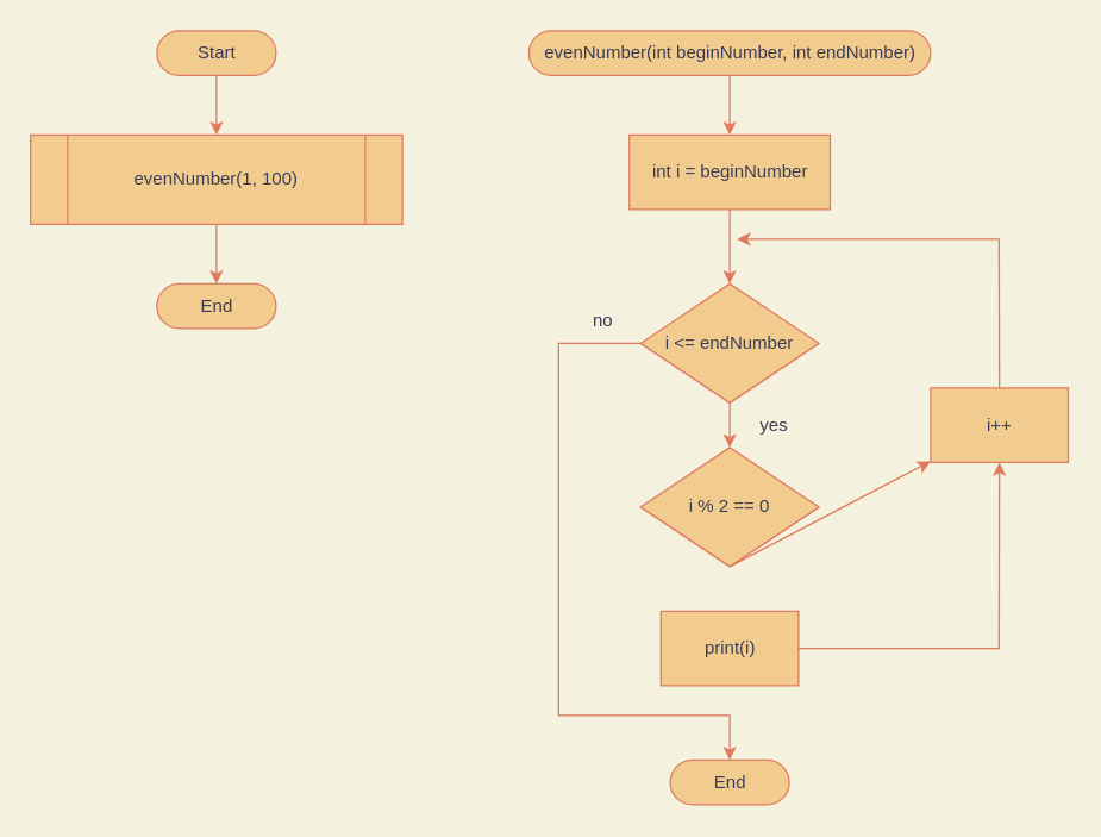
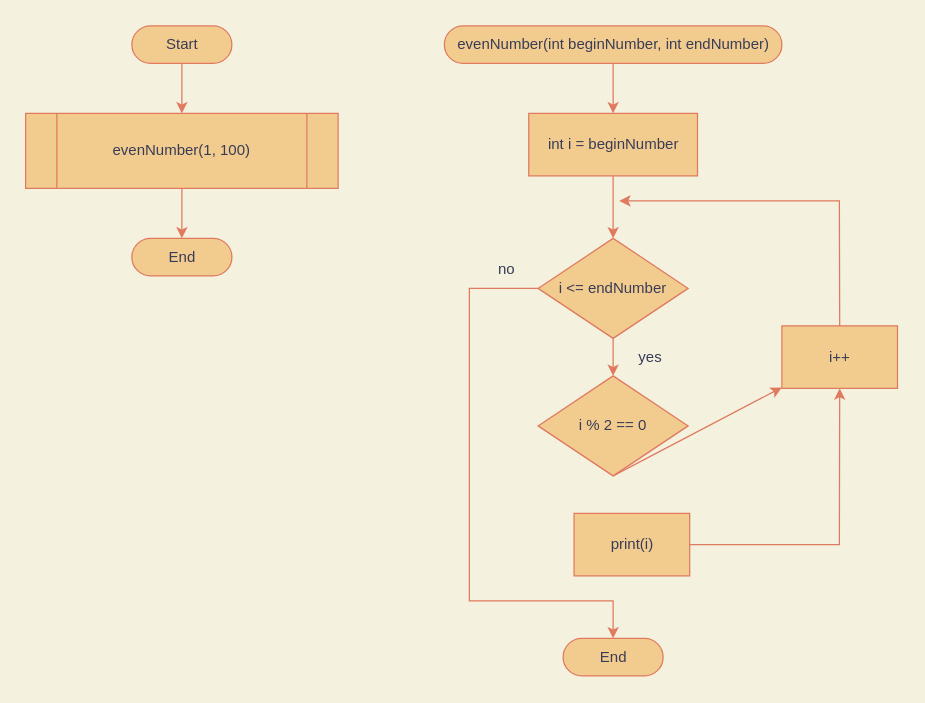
- <mxCell id="15" value="print(i)" style="html=1;dashed=0;whitespace=wrap;fillColor=#F2CC8F;strokeColor=#E07A5F;fontColor=#393C56;" vertex="1" parent="1"><mxGeometry x="443.75" y="410" width="92.5" height="50" as="geometry" /></mxCell>
+ <mxCell id="15" value="print(i)" style="html=1;dashed=0;whitespace=wrap;fillColor=#F2CC8F;strokeColor=#E07A5F;fontColor=#393C56;" vertex="1" parent="1"><mxGeometry x="458.75" y="410" width="92.5" height="50" as="geometry" /></mxCell>
